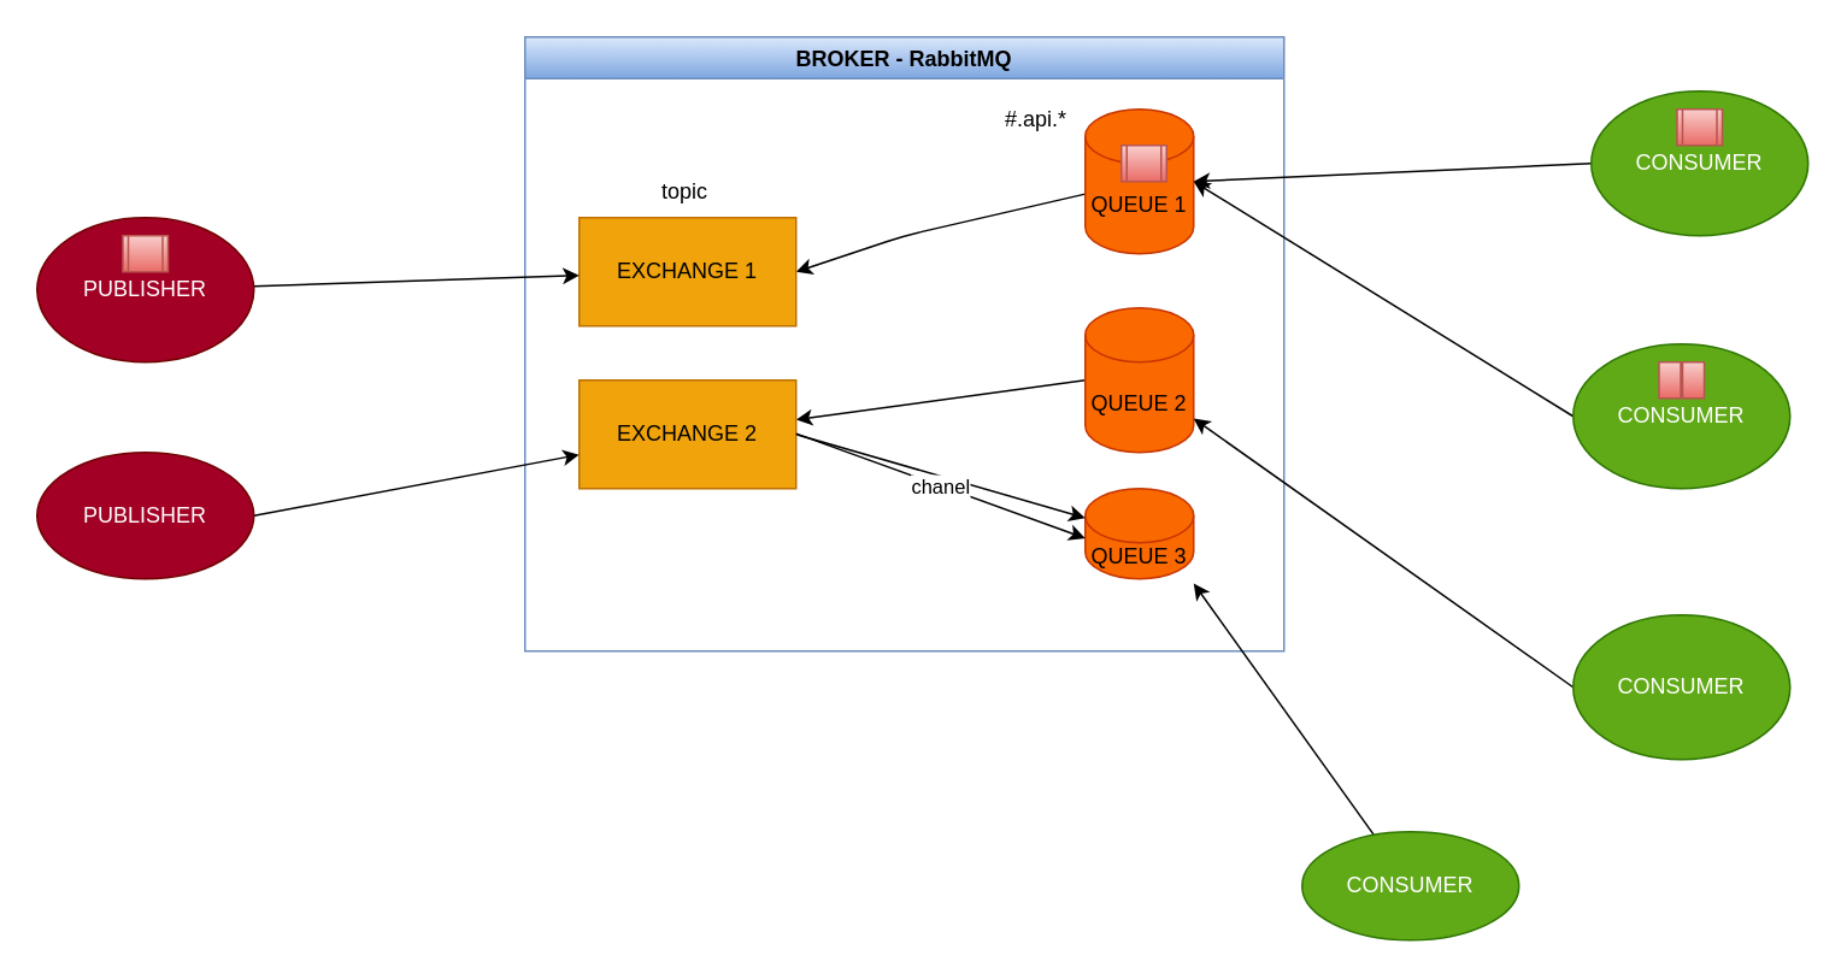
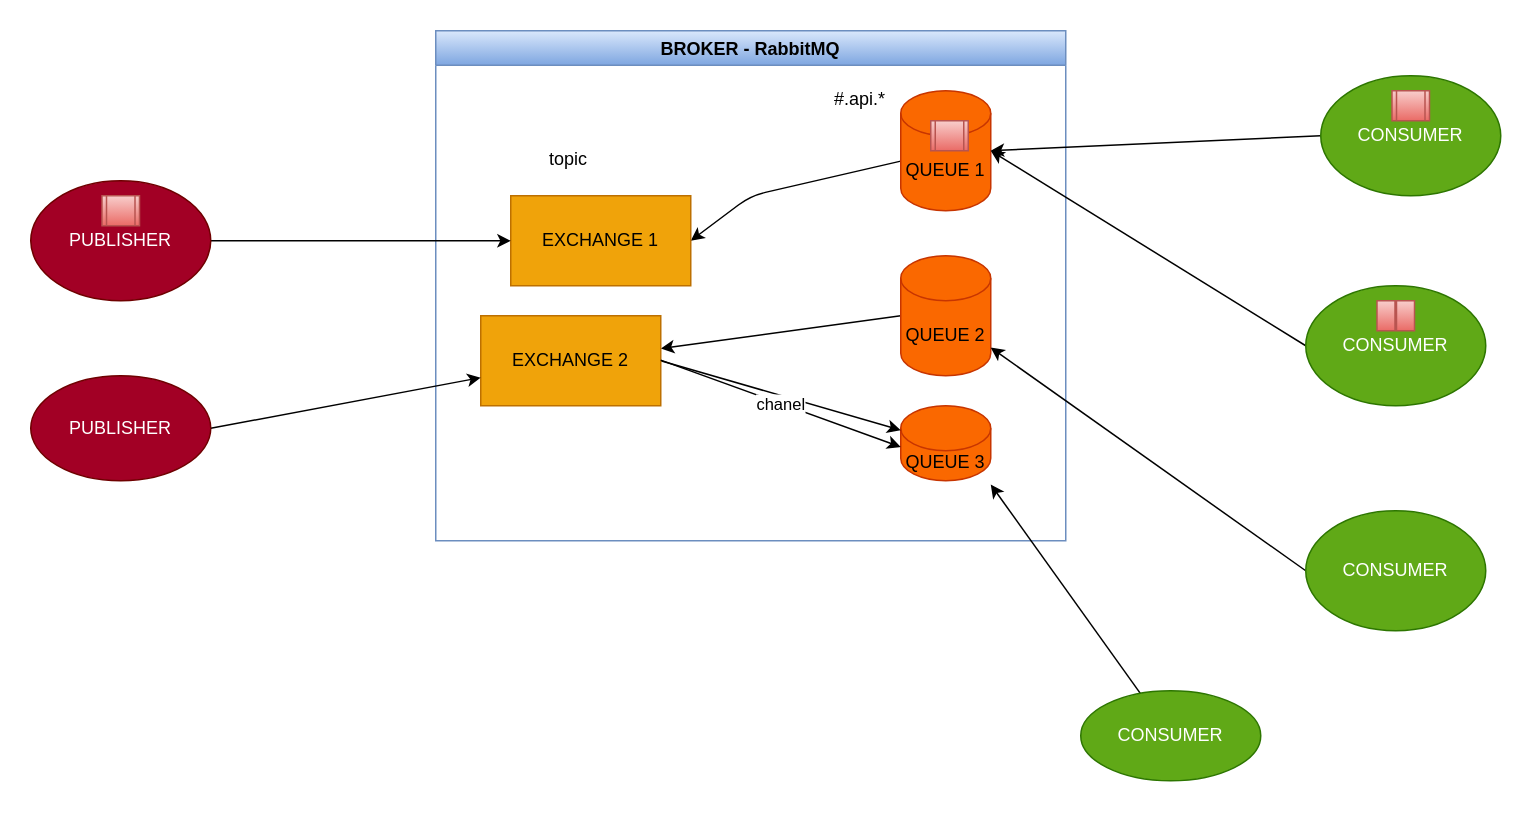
- <mxCell id="8" value="EXCHANGE 1" style="rounded=0;whiteSpace=wrap;html=1;fillColor=#f0a30a;fontColor=#000000;strokeColor=#BD7000;" parent="2" vertex="1"><mxGeometry x="30" y="100" width="120" height="60" as="geometry" /></mxCell>
+ <mxCell id="8" value="EXCHANGE 1" style="rounded=0;whiteSpace=wrap;html=1;fillColor=#f0a30a;fontColor=#000000;strokeColor=#BD7000;" parent="2" vertex="1"><mxGeometry x="50" y="110" width="120" height="60" as="geometry" /></mxCell>
